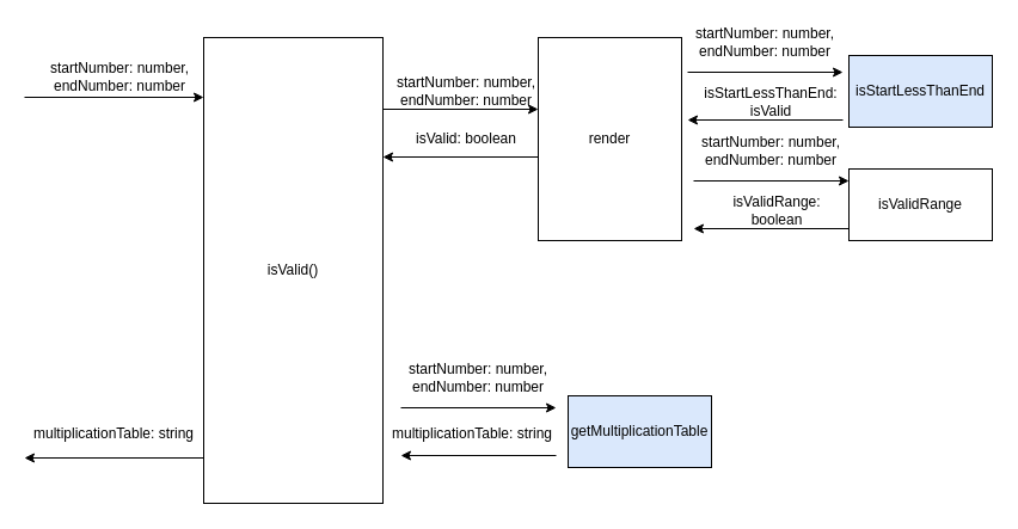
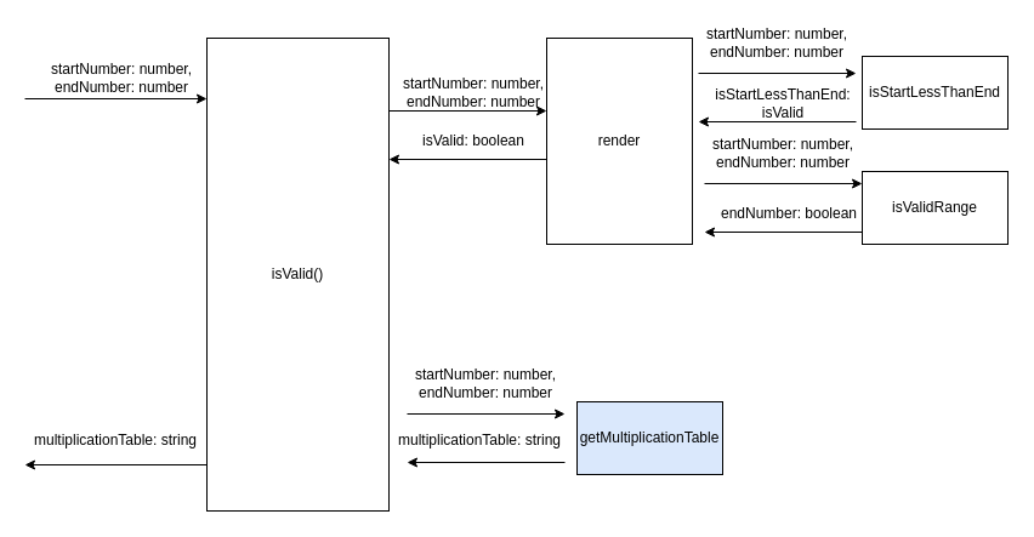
- <mxCell id="6" value="isStartLessThanEnd" style="whiteSpace=wrap;html=1;fillColor=#dae8fc;" vertex="1" parent="1"><mxGeometry x="710" y="46" width="120" height="60" as="geometry" /></mxCell>
+ <mxCell id="6" value="isStartLessThanEnd" style="whiteSpace=wrap;html=1;" vertex="1" parent="1"><mxGeometry x="710" y="46" width="120" height="60" as="geometry" /></mxCell>
- <mxCell id="15" value="isValidRange: boolean" style="text;html=1;strokeColor=none;fillColor=none;align=center;verticalAlign=middle;whiteSpace=wrap;rounded=0;" vertex="1" parent="1"><mxGeometry x="590" y="161" width="120" height="30" as="geometry" /></mxCell>
+ <mxCell id="15" value="endNumber: boolean" style="text;html=1;strokeColor=none;fillColor=none;align=center;verticalAlign=middle;whiteSpace=wrap;rounded=0;" vertex="1" parent="1"><mxGeometry x="590" y="161" width="120" height="30" as="geometry" /></mxCell>
